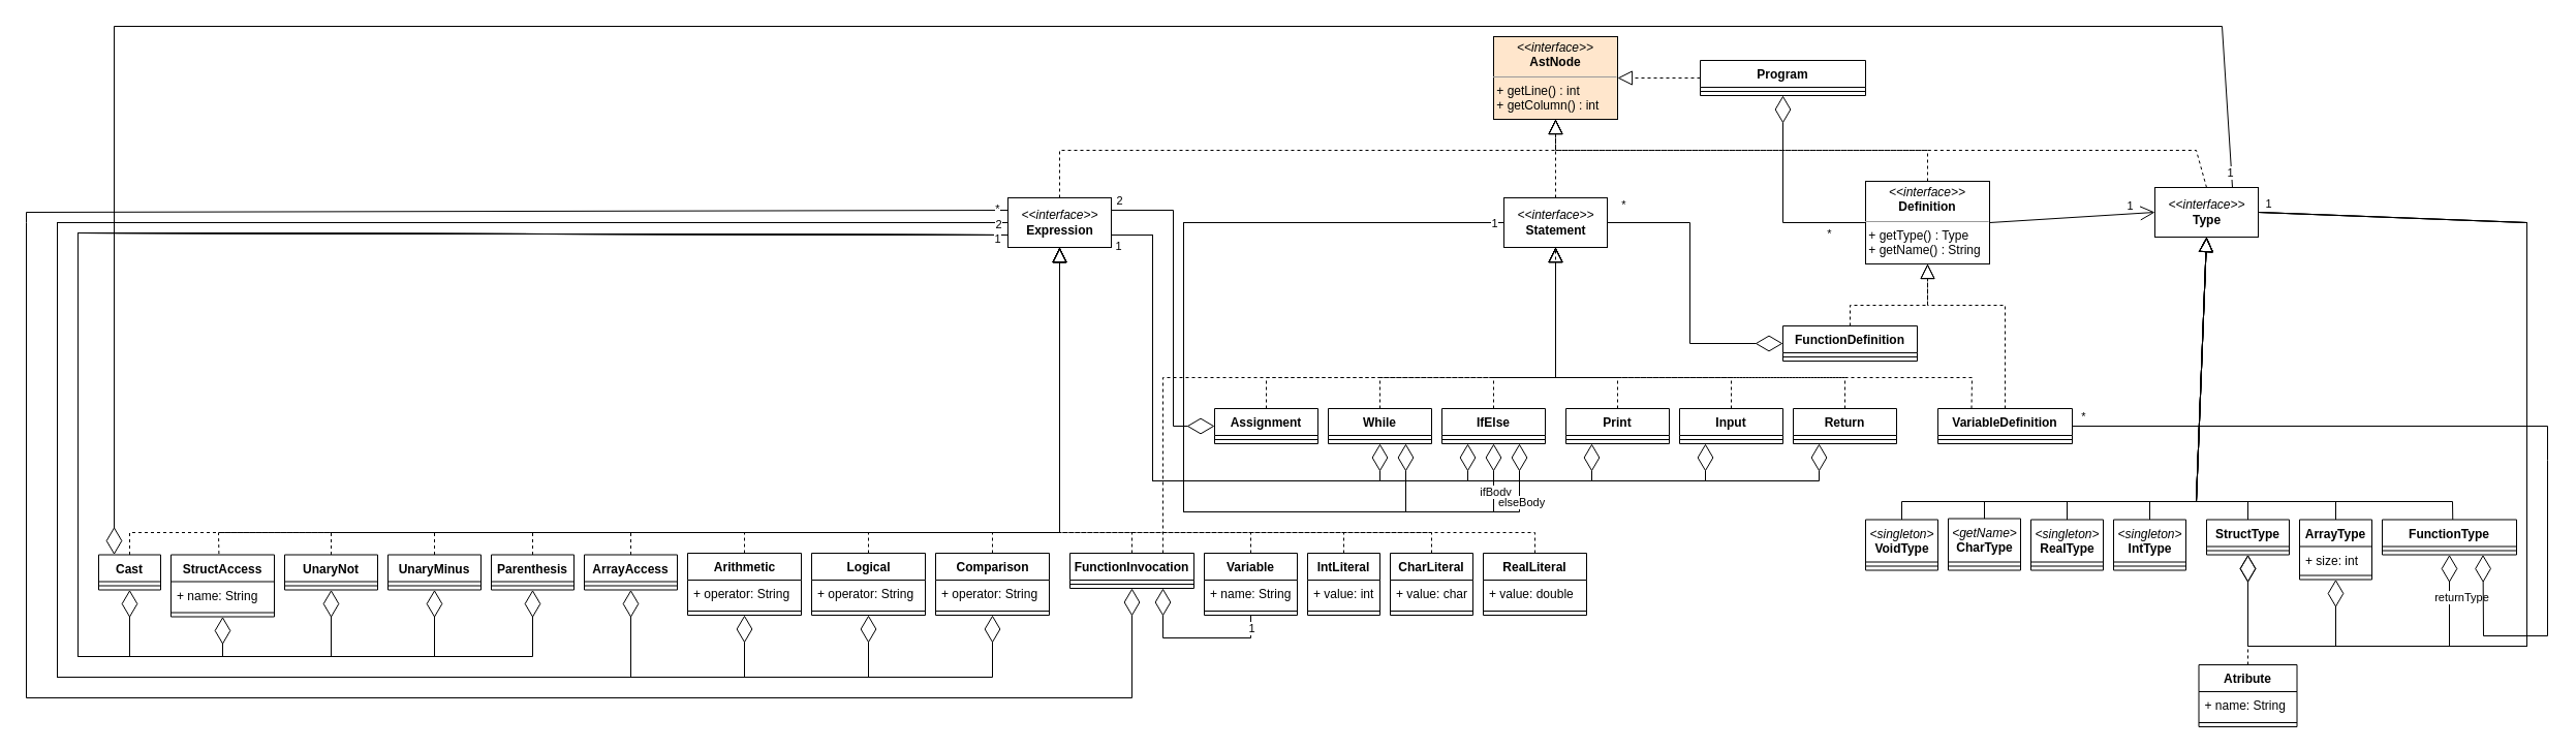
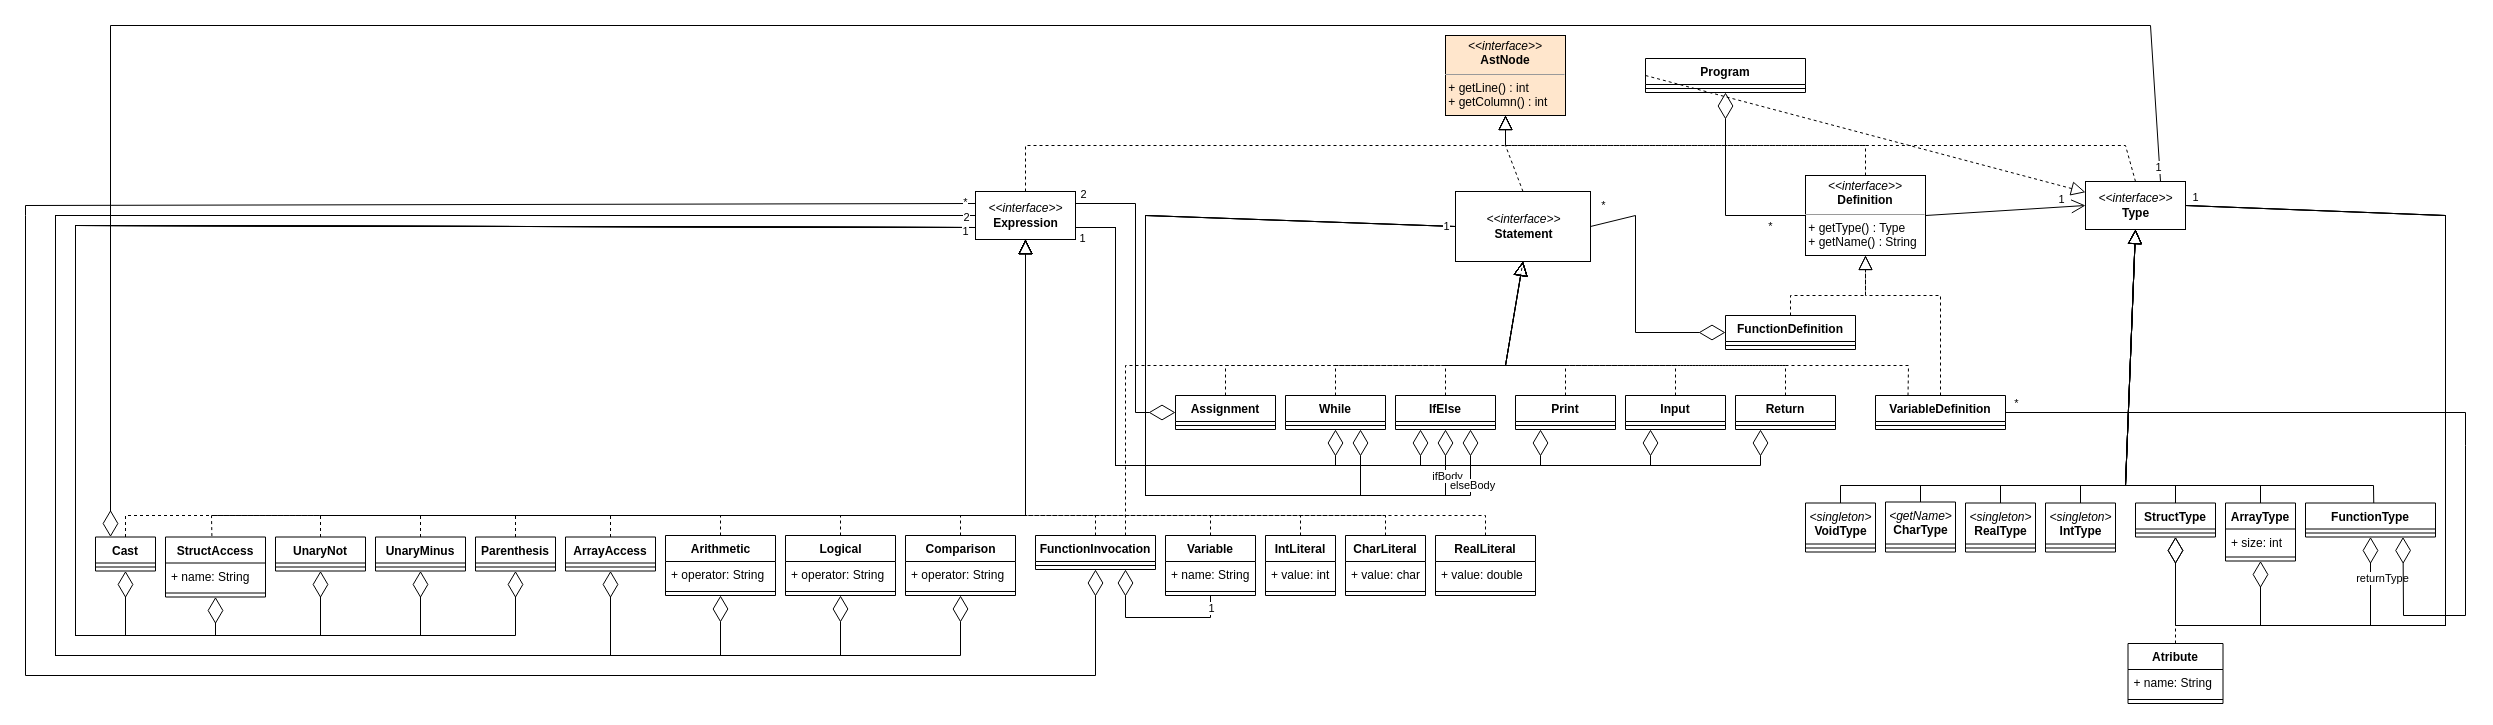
- <mxCell id="6" value="" style="endArrow=block;endFill=0;endSize=12;html=1;rounded=0;entryX=1;entryY=0.5;entryDx=0;entryDy=0;exitX=0;exitY=0.5;exitDx=0;exitDy=0;dashed=1;" parent="1" source="2" target="46" edge="1"><mxGeometry width="160" relative="1" as="geometry"><mxPoint x="1860" y="610" as="sourcePoint" /><mxPoint x="1610" y="207" as="targetPoint" /></mxGeometry></mxCell>
+ <mxCell id="6" value="" style="endArrow=block;endFill=0;endSize=12;html=1;rounded=0;exitX=0;exitY=0.5;exitDx=0;exitDy=0;dashed=1;" parent="1" source="2" target="52" edge="1"><mxGeometry width="160" relative="1" as="geometry"><mxPoint x="1860" y="610" as="sourcePoint" /><mxPoint x="1610" y="207" as="targetPoint" /></mxGeometry></mxCell>
- <mxCell id="51" value="&lt;i&gt;&amp;lt;&amp;lt;interface&amp;gt;&amp;gt;&lt;/i&gt;&lt;br&gt;&lt;b&gt;Statement&lt;/b&gt;" style="html=1;" parent="1" vertex="1"><mxGeometry x="1450" y="186" width="100" height="48" as="geometry" /></mxCell>
+ <mxCell id="51" value="&lt;i&gt;&amp;lt;&amp;lt;interface&amp;gt;&amp;gt;&lt;/i&gt;&lt;br&gt;&lt;b&gt;Statement&lt;/b&gt;" style="html=1;" parent="1" vertex="1"><mxGeometry x="1450" y="186" width="135" height="70" as="geometry" /></mxCell>
